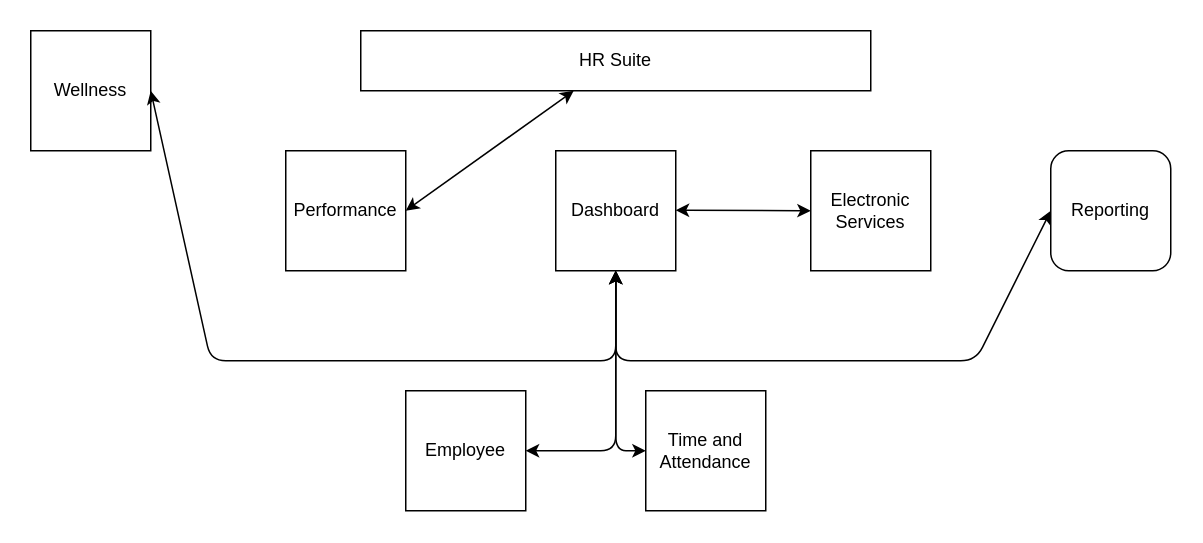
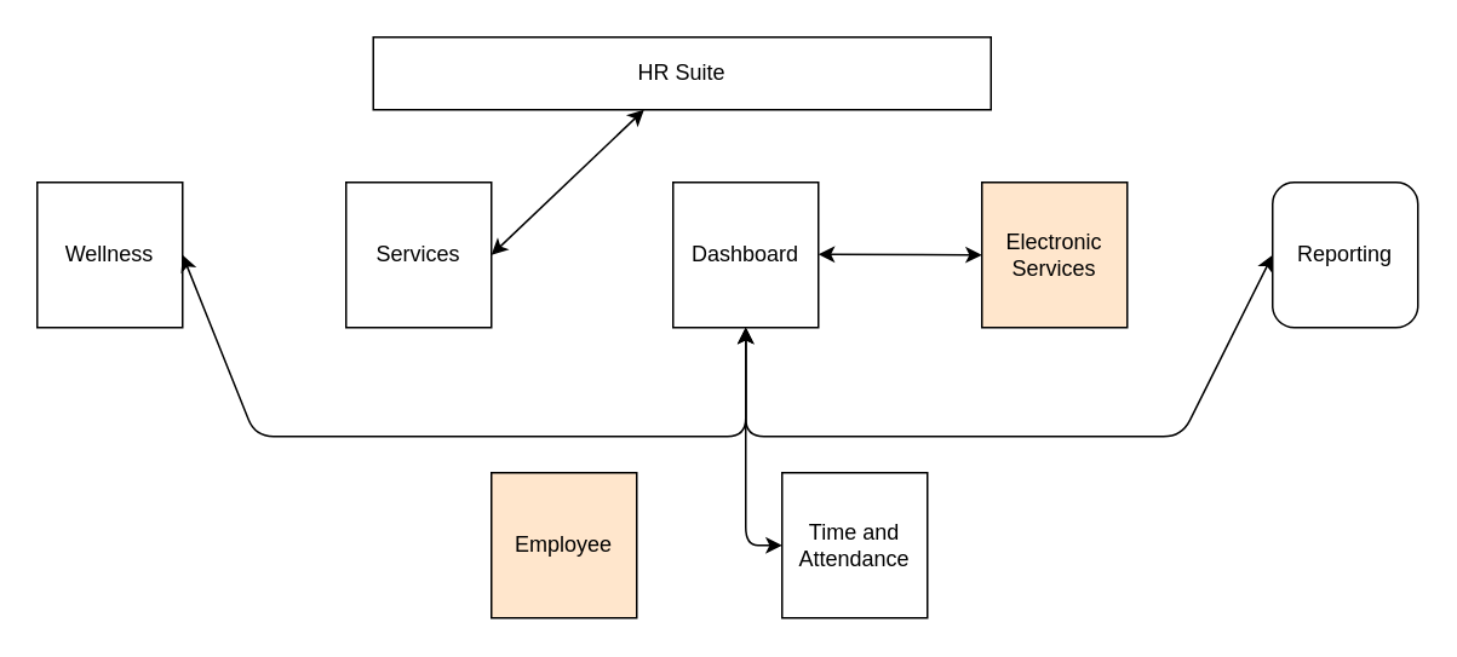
- <mxCell id="7" value="HR Suite" style="rounded=0;whiteSpace=wrap;html=1;" vertex="1" parent="1"><mxGeometry x="240" width="340" height="40" as="geometry" y="20" /></mxCell>
+ <mxCell id="7" value="HR Suite" style="rounded=0;whiteSpace=wrap;html=1;" vertex="1" parent="1"><mxGeometry x="205" y="20" width="340" height="40" as="geometry" /></mxCell>
- <mxCell id="2" value="Wellness" style="whiteSpace=wrap;html=1;aspect=fixed;" vertex="1" parent="1"><mxGeometry x="20" y="20" width="80" height="80" as="geometry" /></mxCell>
+ <mxCell id="2" value="Wellness" style="whiteSpace=wrap;html=1;aspect=fixed;" vertex="1" parent="1"><mxGeometry x="20" y="100" width="80" height="80" as="geometry" /></mxCell>
- <mxCell id="4" value="Performance" style="whiteSpace=wrap;html=1;aspect=fixed;" vertex="1" parent="1"><mxGeometry x="190" y="100" width="80" height="80" as="geometry" /></mxCell>
+ <mxCell id="4" value="Services" style="whiteSpace=wrap;html=1;aspect=fixed;" vertex="1" parent="1"><mxGeometry x="190" y="100" width="80" height="80" as="geometry" /></mxCell>
- <mxCell id="5" value="Electronic Services" style="whiteSpace=wrap;html=1;aspect=fixed;" vertex="1" parent="1"><mxGeometry x="540" y="100" width="80" height="80" as="geometry" /></mxCell>
+ <mxCell id="5" value="Electronic Services" style="whiteSpace=wrap;html=1;aspect=fixed;fillColor=#ffe6cc;" vertex="1" parent="1"><mxGeometry x="540" y="100" width="80" height="80" as="geometry" /></mxCell>
- <mxCell id="9" value="Employee" style="whiteSpace=wrap;html=1;aspect=fixed;" vertex="1" parent="1"><mxGeometry x="270" y="260" width="80" height="80" as="geometry" /></mxCell>
+ <mxCell id="9" value="Employee" style="whiteSpace=wrap;html=1;aspect=fixed;fillColor=#ffe6cc;" vertex="1" parent="1"><mxGeometry x="270" y="260" width="80" height="80" as="geometry" /></mxCell>
- <mxCell id="14" value="" style="endArrow=classic;startArrow=classic;html=1;entryX=0.5;entryY=1;entryDx=0;entryDy=0;exitX=1;exitY=0.5;exitDx=0;exitDy=0;" edge="1" parent="1" source="9" target="3"><mxGeometry width="50" height="50" relative="1" as="geometry"><mxPoint x="409.66" y="330" as="sourcePoint" /><mxPoint x="409.66" y="270" as="targetPoint" /><Array as="points"><mxPoint x="410" y="300" /></Array></mxGeometry></mxCell>
